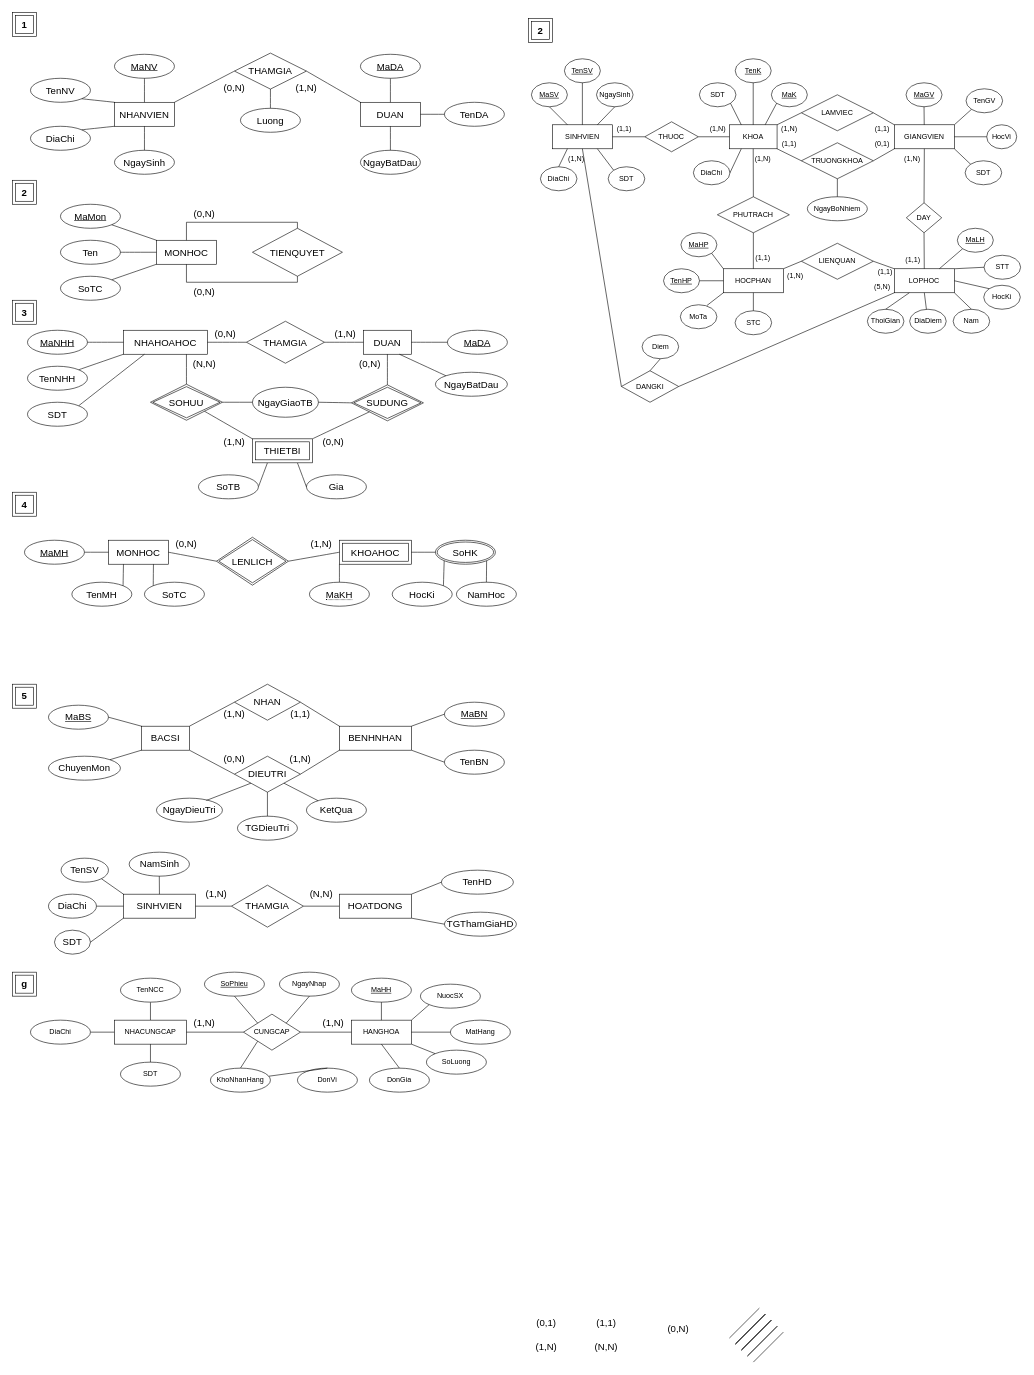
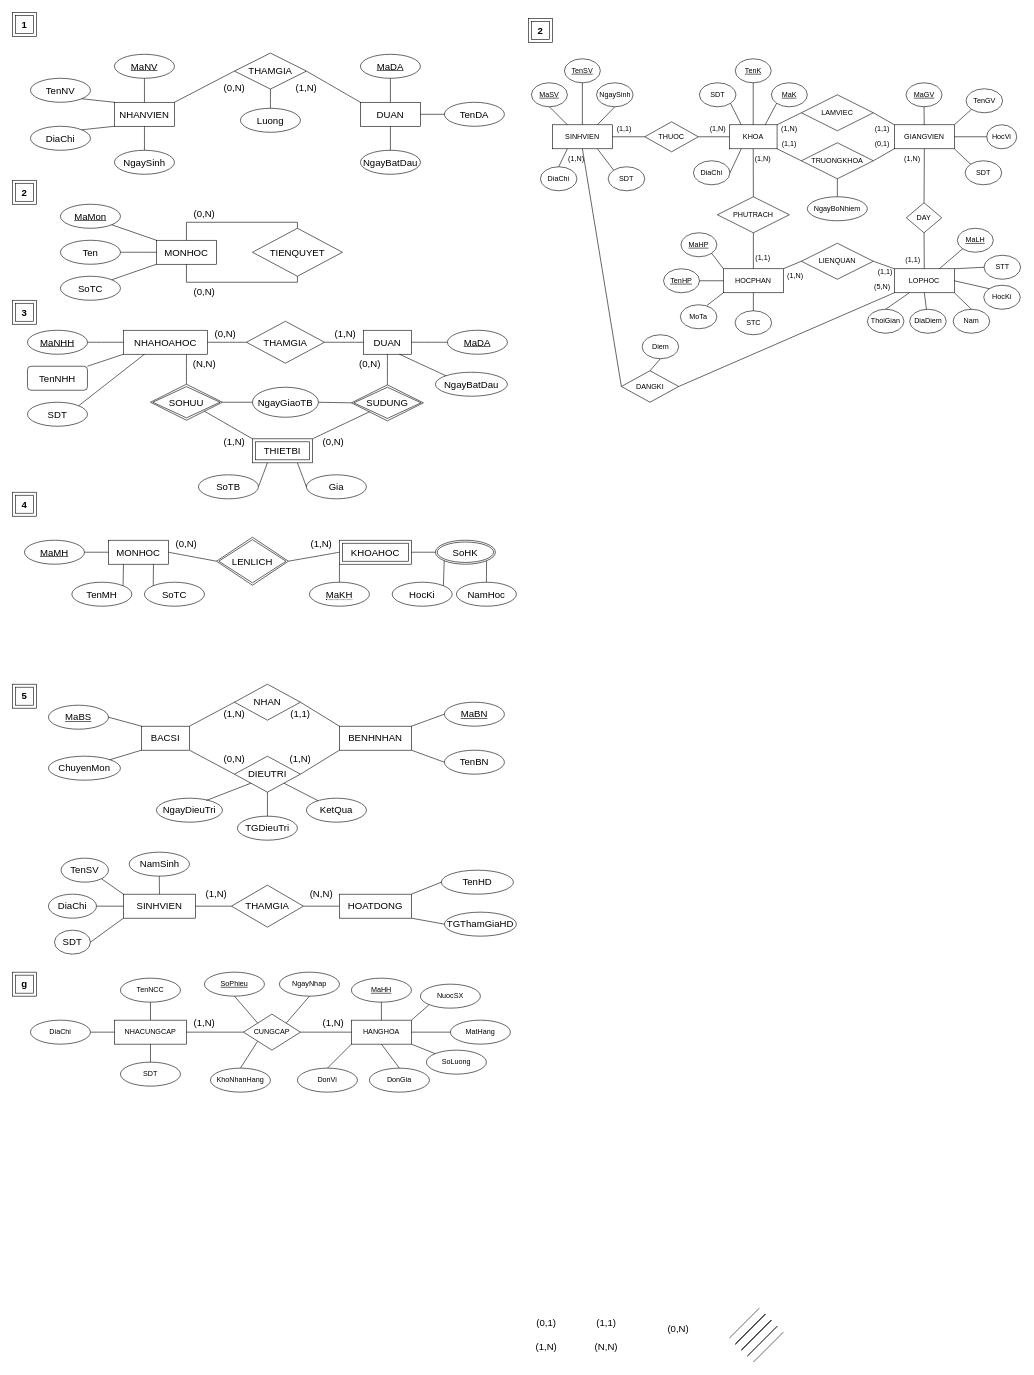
- <mxCell id="48" value="TenNHH" style="ellipse;whiteSpace=wrap;html=1;align=center;fontSize=16;" parent="1" vertex="1"><mxGeometry x="45" y="610" width="100" height="40" as="geometry" /></mxCell>
+ <mxCell id="48" value="TenNHH" style="whiteSpace=wrap;html=1;align=center;fontSize=16;rounded=1;" parent="1" vertex="1"><mxGeometry x="45" y="610" width="100" height="40" as="geometry" /></mxCell>
- <mxCell id="177" value="" style="endArrow=none;html=1;rounded=0;exitX=0.5;exitY=0;exitDx=0;exitDy=0;" edge="1" parent="1" source="163" target="164"><mxGeometry width="50" height="50" relative="1" as="geometry"><mxPoint x="610" y="2020" as="sourcePoint" /><mxPoint x="660" y="1970" as="targetPoint" /></mxGeometry></mxCell>
+ <mxCell id="177" value="" style="endArrow=none;html=1;rounded=0;exitX=0.5;exitY=0;exitDx=0;exitDy=0;entryX=0;entryY=1;entryDx=0;entryDy=0;" edge="1" parent="1" source="163" target="154"><mxGeometry width="50" height="50" relative="1" as="geometry"><mxPoint x="610" y="2020" as="sourcePoint" /><mxPoint x="660" y="1970" as="targetPoint" /></mxGeometry></mxCell>
